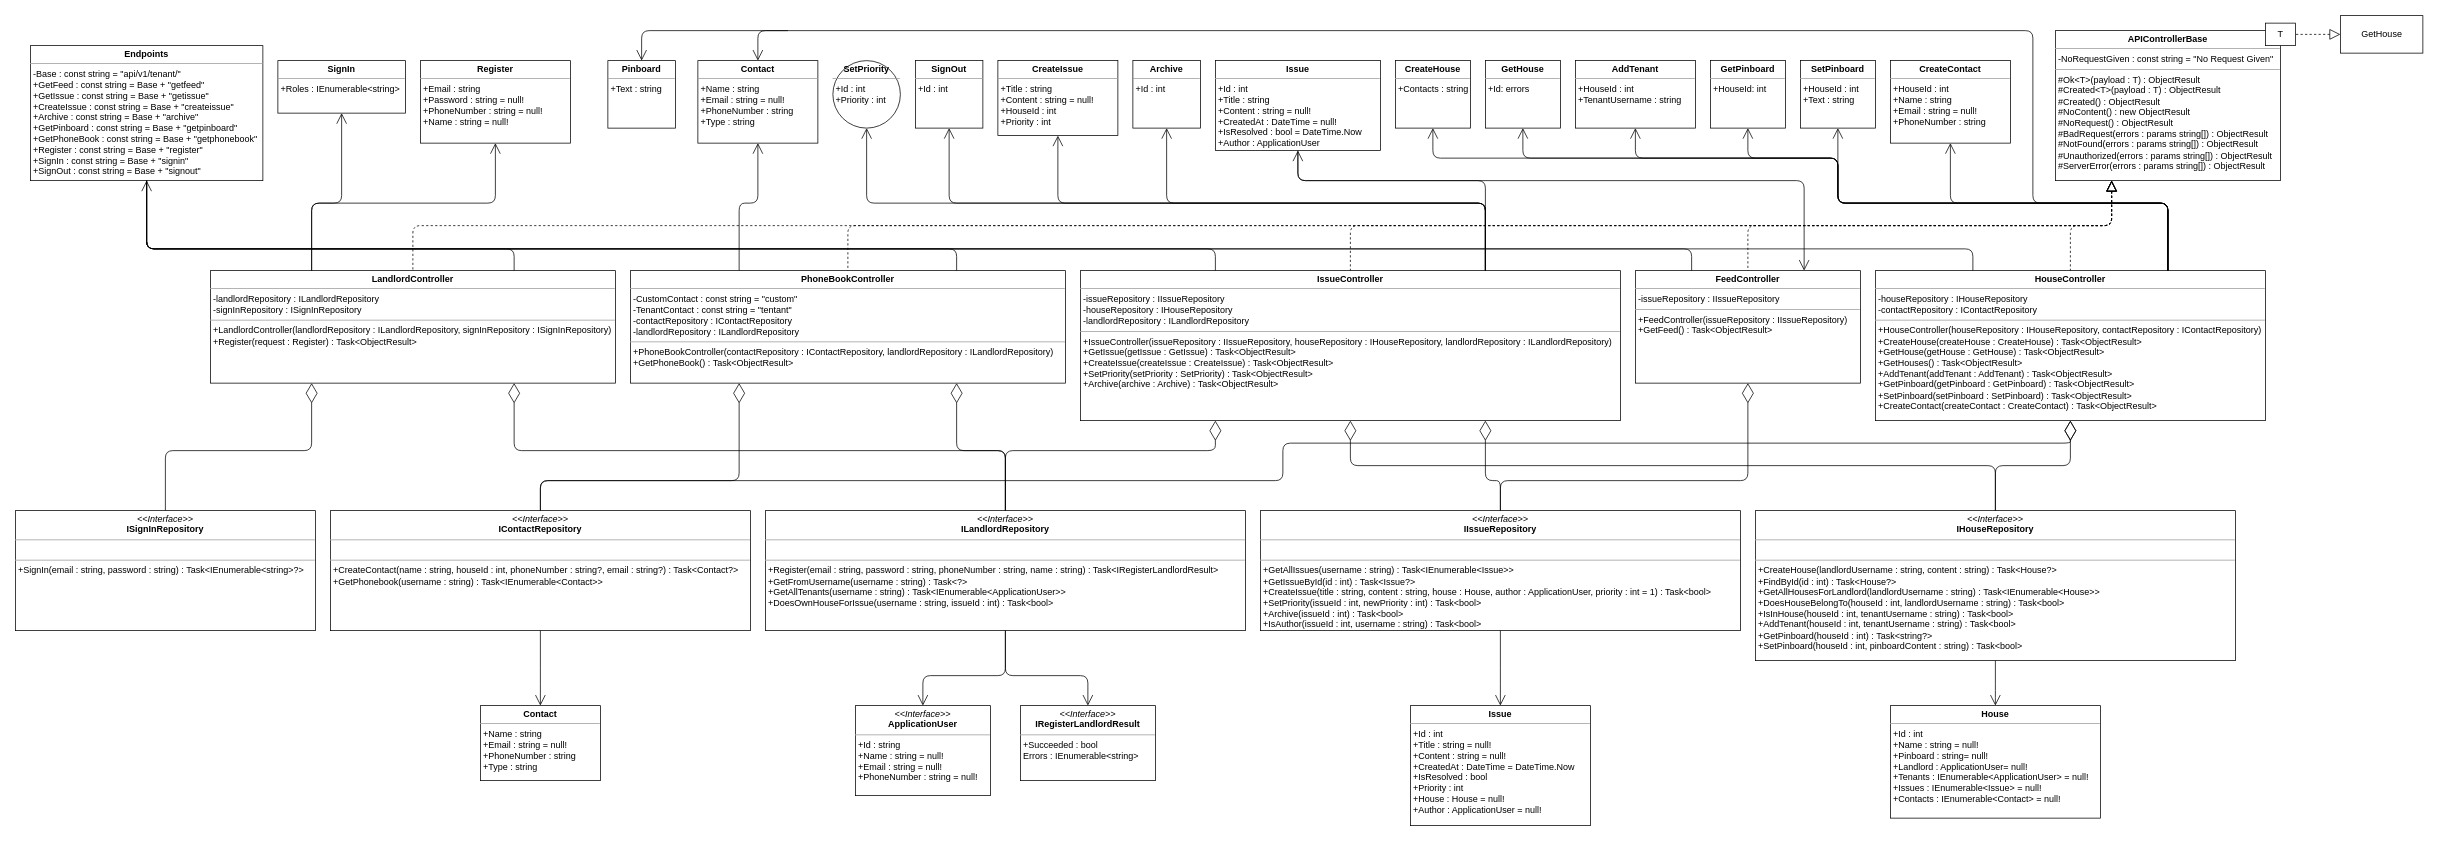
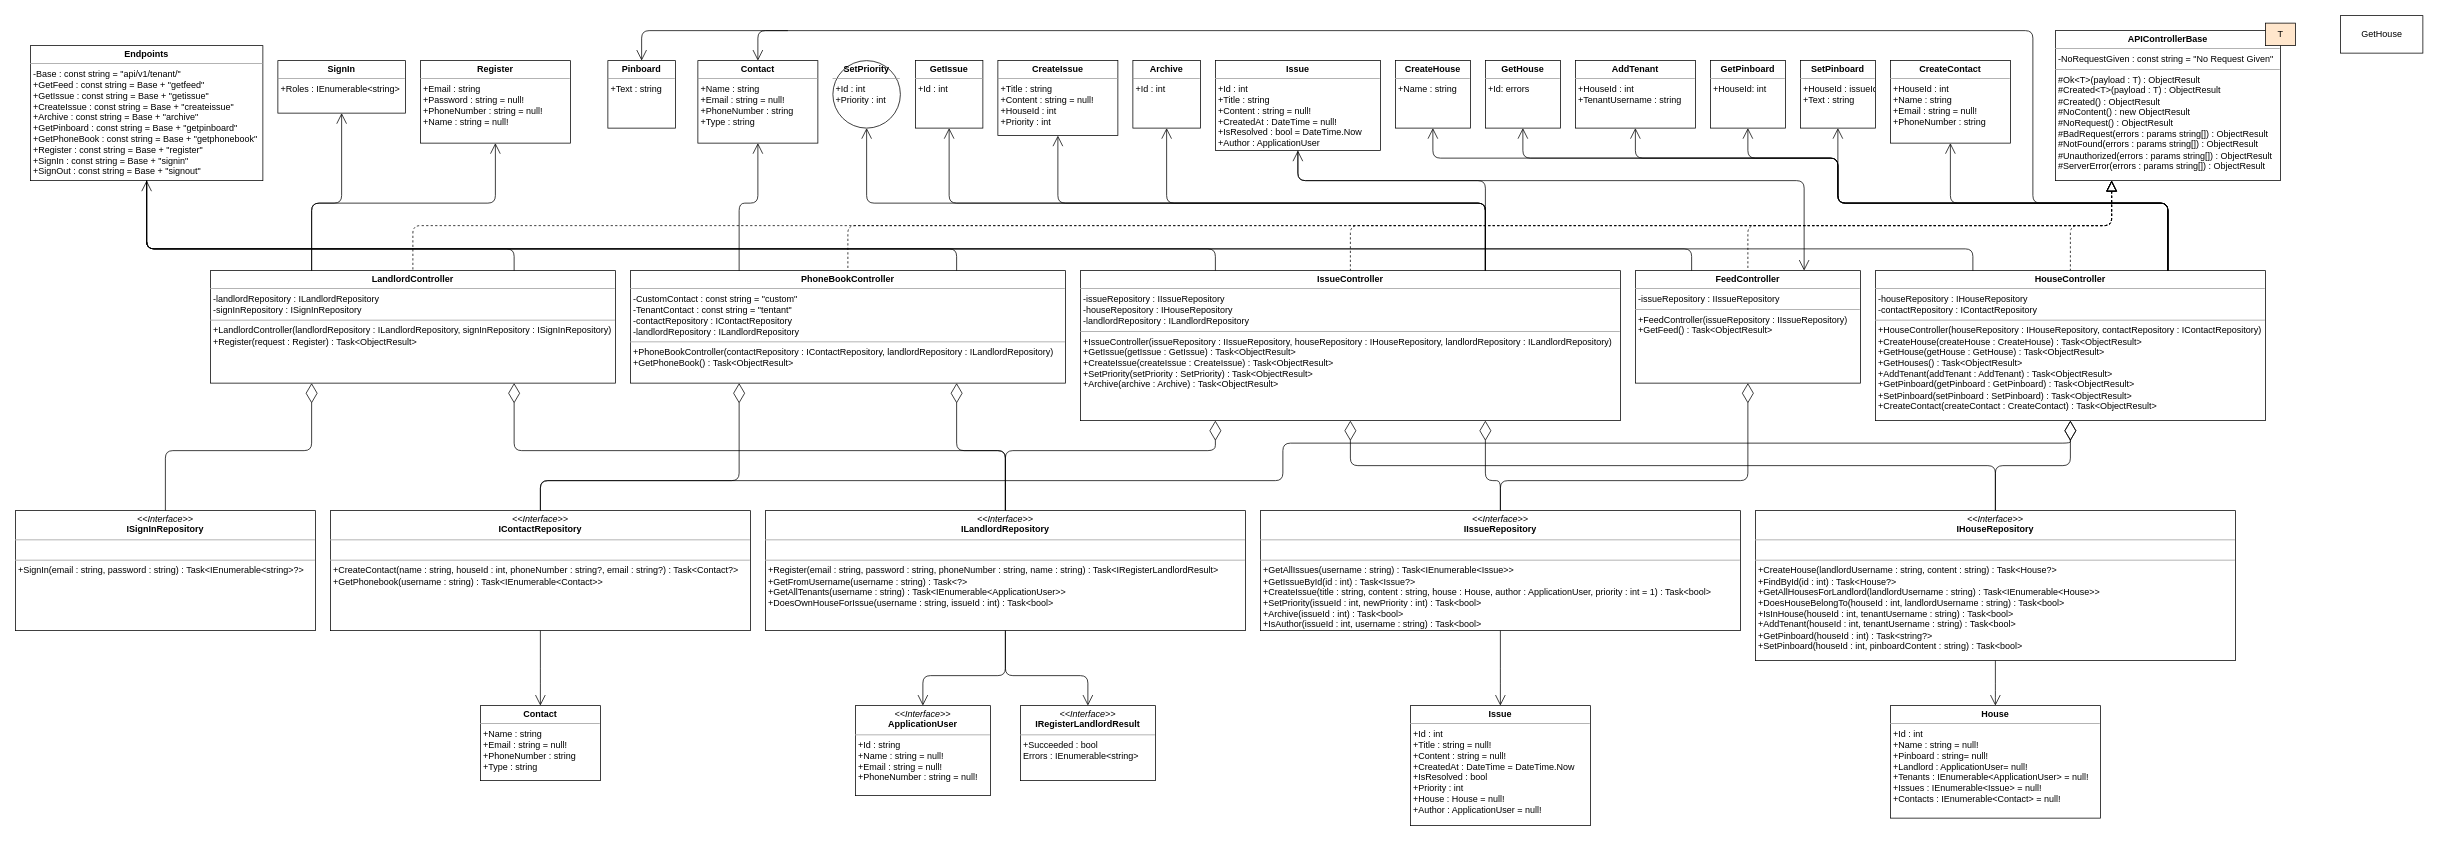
- <mxCell id="19" value="T" style="html=1;" parent="1" vertex="1"><mxGeometry x="3020" y="30" width="40" height="30" as="geometry" /></mxCell>
+ <mxCell id="19" value="T" style="html=1;fillColor=#ffe6cc;" parent="1" vertex="1"><mxGeometry x="3020" y="30" width="40" height="30" as="geometry" /></mxCell>
- <mxCell id="20" value="" style="endArrow=none;dashed=1;endFill=0;endSize=12;html=1;entryX=1;entryY=0.5;entryDx=0;entryDy=0;exitX=0;exitY=0.5;exitDx=0;exitDy=0;startArrow=block;startFill=0;startSize=12;" parent="1" source="21" target="19" edge="1"><mxGeometry width="160" relative="1" as="geometry"><mxPoint x="3110" y="45" as="sourcePoint" /><mxPoint x="3080" y="-20" as="targetPoint" /></mxGeometry></mxCell>
- <mxCell id="50" value="&lt;p style=&quot;margin: 0px ; margin-top: 4px ; text-align: center&quot;&gt;&lt;b&gt;SignOut&lt;/b&gt;&lt;br&gt;&lt;/p&gt;&lt;hr size=&quot;1&quot;&gt;&lt;p style=&quot;margin: 0px ; margin-left: 4px&quot;&gt;+Id : int&lt;br&gt;&lt;/p&gt;" style="verticalAlign=top;align=left;overflow=fill;fontSize=12;fontFamily=Helvetica;html=1;" parent="1" vertex="1"><mxGeometry x="1220" y="79.97" width="90" height="90" as="geometry" /></mxCell>
+ <mxCell id="50" value="&lt;p style=&quot;margin: 0px ; margin-top: 4px ; text-align: center&quot;&gt;&lt;b&gt;GetIssue&lt;/b&gt;&lt;br&gt;&lt;/p&gt;&lt;hr size=&quot;1&quot;&gt;&lt;p style=&quot;margin: 0px ; margin-left: 4px&quot;&gt;+Id : int&lt;br&gt;&lt;/p&gt;" style="verticalAlign=top;align=left;overflow=fill;fontSize=12;fontFamily=Helvetica;html=1;" parent="1" vertex="1"><mxGeometry x="1220" y="79.97" width="90" height="90" as="geometry" /></mxCell>
- <mxCell id="70" value="&lt;p style=&quot;margin: 0px ; margin-top: 4px ; text-align: center&quot;&gt;&lt;b&gt;CreateHouse&lt;/b&gt;&lt;br&gt;&lt;/p&gt;&lt;hr size=&quot;1&quot;&gt;&lt;p style=&quot;margin: 0px ; margin-left: 4px&quot;&gt;+Contacts : string&lt;br&gt;&lt;/p&gt;" style="verticalAlign=top;align=left;overflow=fill;fontSize=12;fontFamily=Helvetica;html=1;" parent="1" vertex="1"><mxGeometry x="1860" y="79.97" width="100" height="90" as="geometry" /></mxCell>
+ <mxCell id="70" value="&lt;p style=&quot;margin: 0px ; margin-top: 4px ; text-align: center&quot;&gt;&lt;b&gt;CreateHouse&lt;/b&gt;&lt;br&gt;&lt;/p&gt;&lt;hr size=&quot;1&quot;&gt;&lt;p style=&quot;margin: 0px ; margin-left: 4px&quot;&gt;+Name : string&lt;br&gt;&lt;/p&gt;" style="verticalAlign=top;align=left;overflow=fill;fontSize=12;fontFamily=Helvetica;html=1;" parent="1" vertex="1"><mxGeometry x="1860" y="79.97" width="100" height="90" as="geometry" /></mxCell>
- <mxCell id="74" value="&lt;p style=&quot;margin: 0px ; margin-top: 4px ; text-align: center&quot;&gt;&lt;b&gt;SetPinboard&lt;/b&gt;&lt;br&gt;&lt;/p&gt;&lt;hr size=&quot;1&quot;&gt;&lt;p style=&quot;margin: 0px ; margin-left: 4px&quot;&gt;+HouseId : int&lt;br&gt;&lt;/p&gt;&lt;p style=&quot;margin: 0px ; margin-left: 4px&quot;&gt;+Text : string&lt;br&gt;&lt;/p&gt;" style="verticalAlign=top;align=left;overflow=fill;fontSize=12;fontFamily=Helvetica;html=1;" parent="1" vertex="1"><mxGeometry x="2400" y="79.97" width="100" height="90" as="geometry" /></mxCell>
+ <mxCell id="74" value="&lt;p style=&quot;margin: 0px ; margin-top: 4px ; text-align: center&quot;&gt;&lt;b&gt;SetPinboard&lt;/b&gt;&lt;br&gt;&lt;/p&gt;&lt;hr size=&quot;1&quot;&gt;&lt;p style=&quot;margin: 0px ; margin-left: 4px&quot;&gt;+HouseId : issueId&lt;br&gt;&lt;/p&gt;&lt;p style=&quot;margin: 0px ; margin-left: 4px&quot;&gt;+Text : string&lt;br&gt;&lt;/p&gt;" style="verticalAlign=top;align=left;overflow=fill;fontSize=12;fontFamily=Helvetica;html=1;" parent="1" vertex="1"><mxGeometry x="2400" y="79.97" width="100" height="90" as="geometry" /></mxCell>
